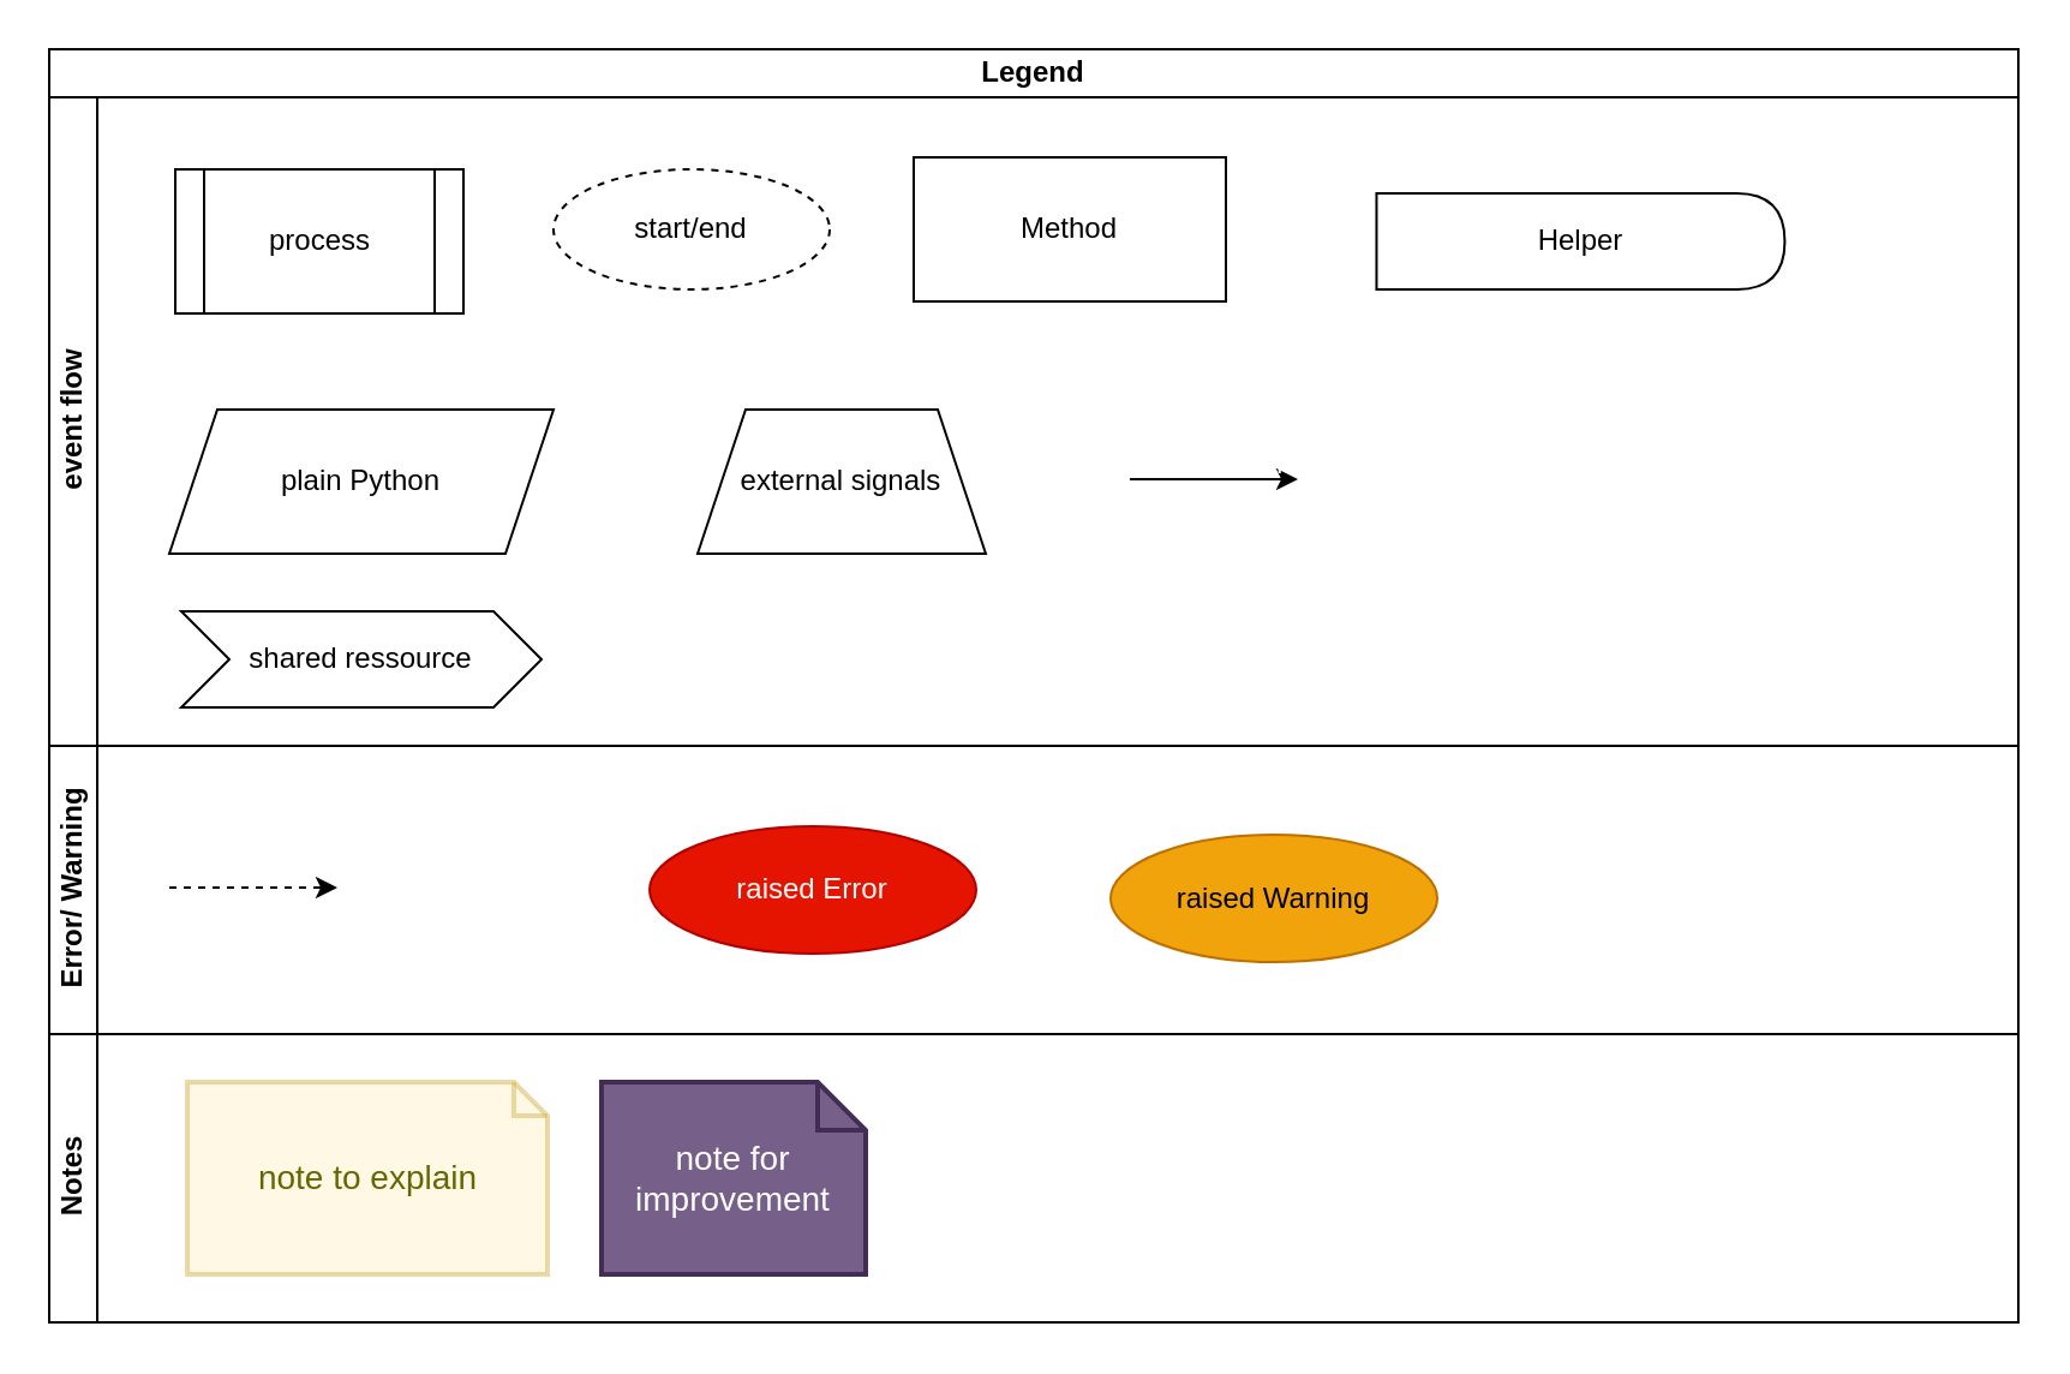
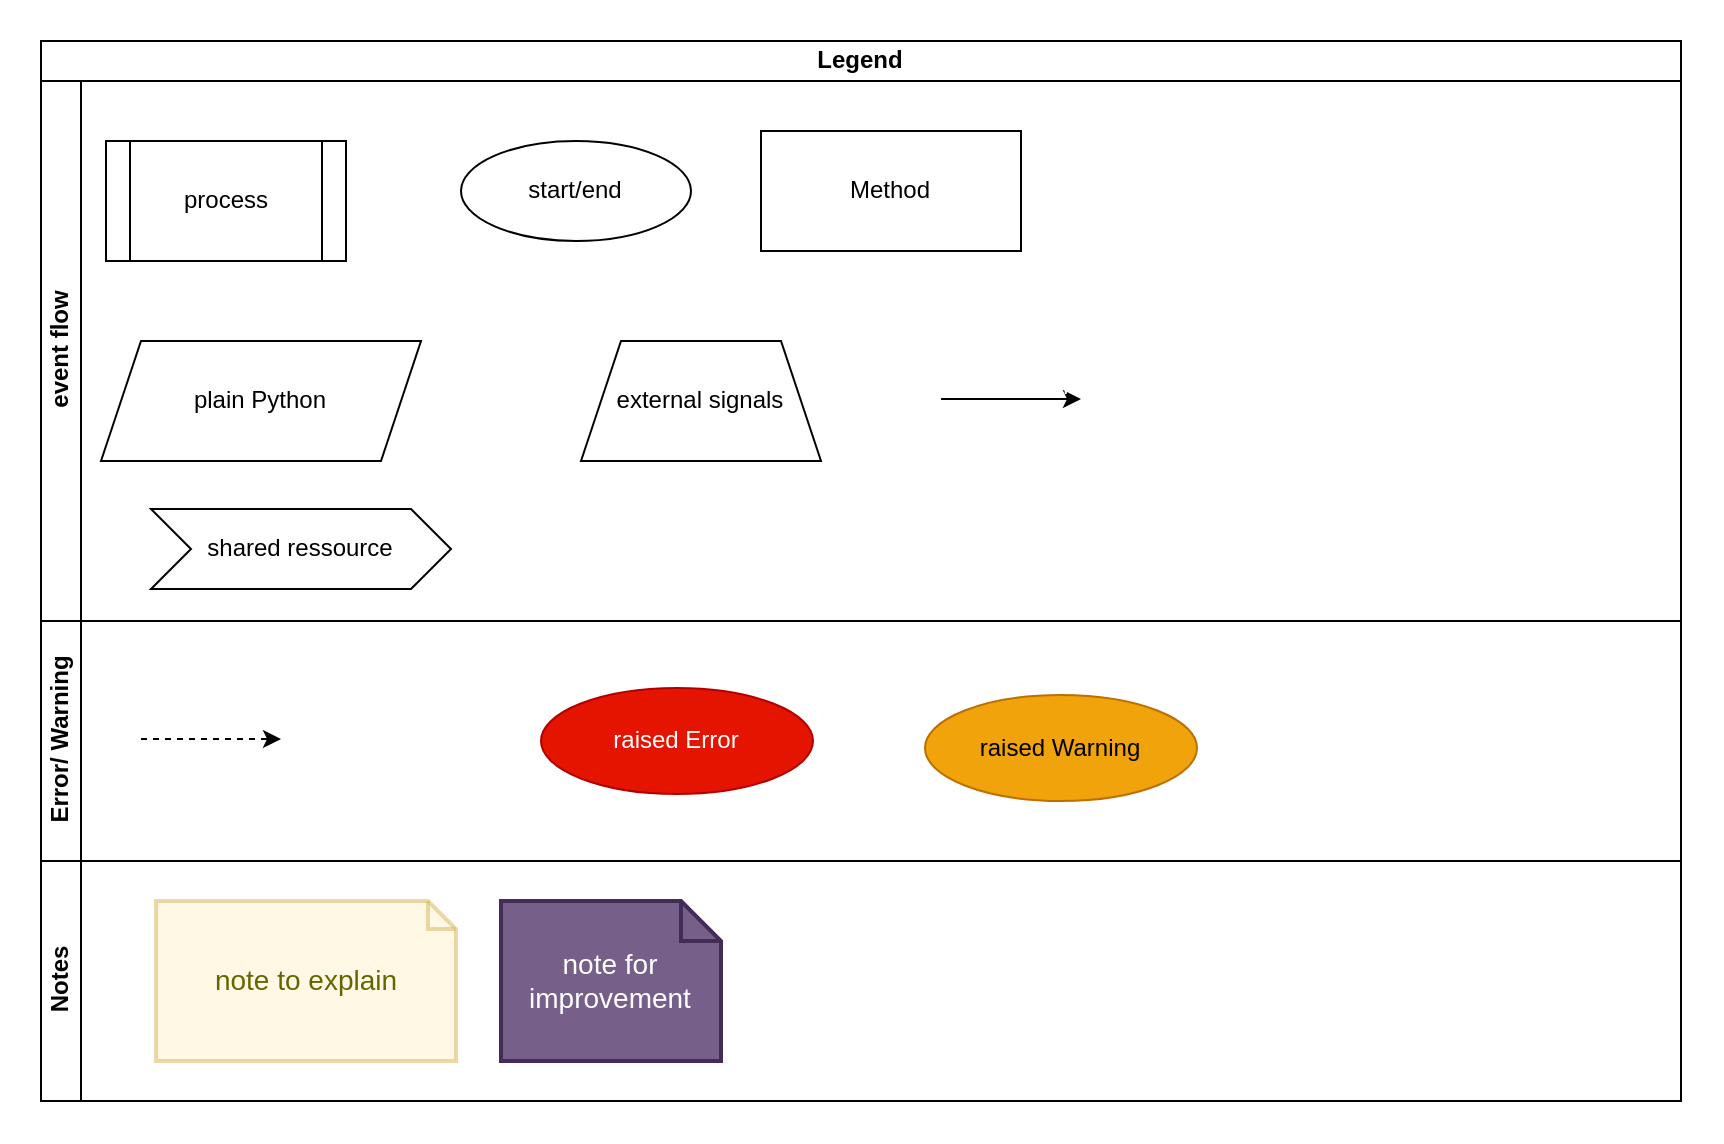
- <mxCell id="5" value="start/end" style="ellipse;whiteSpace=wrap;html=1;dashed=1;" parent="3" vertex="1"><mxGeometry x="210" y="30" width="115" height="50" as="geometry" /></mxCell>
+ <mxCell id="5" value="start/end" style="ellipse;whiteSpace=wrap;html=1;" parent="3" vertex="1"><mxGeometry x="210" y="30" width="115" height="50" as="geometry" /></mxCell>
- <mxCell id="4" value="process" style="shape=process;whiteSpace=wrap;html=1;backgroundOutline=1;" parent="3" vertex="1"><mxGeometry x="52.5" y="30" width="120" height="60" as="geometry" /></mxCell>
+ <mxCell id="4" value="process" style="shape=process;whiteSpace=wrap;html=1;backgroundOutline=1;" parent="3" vertex="1"><mxGeometry x="32.5" y="30" width="120" height="60" as="geometry" /></mxCell>
- <mxCell id="7" value="&lt;span style=&quot;font-family: Helvetica; font-size: 12px; font-style: normal; font-variant-ligatures: normal; font-variant-caps: normal; font-weight: 400; letter-spacing: normal; orphans: 2; text-align: center; text-indent: 0px; text-transform: none; widows: 2; word-spacing: 0px; -webkit-text-stroke-width: 0px; text-decoration-thickness: initial; text-decoration-style: initial; text-decoration-color: initial; float: none; display: inline !important;&quot;&gt;Helper&lt;/span&gt;" style="shape=delay;whiteSpace=wrap;html=1;rounded=0;" parent="3" vertex="1"><mxGeometry x="552.73" y="40" width="170" height="40" as="geometry" /></mxCell>
- <mxCell id="8" value="&lt;span style=&quot;font-family: Helvetica; font-size: 12px; font-style: normal; font-variant-ligatures: normal; font-variant-caps: normal; font-weight: 400; letter-spacing: normal; orphans: 2; text-align: center; text-indent: 0px; text-transform: none; widows: 2; word-spacing: 0px; -webkit-text-stroke-width: 0px; text-decoration-thickness: initial; text-decoration-style: initial; text-decoration-color: initial; float: none; background-color: rgb(255, 255, 255); display: inline !important;&quot;&gt;&lt;font color=&quot;#000000&quot;&gt;plain Python&lt;/font&gt;&lt;/span&gt;" style="shape=parallelogram;perimeter=parallelogramPerimeter;whiteSpace=wrap;html=1;fixedSize=1;" parent="3" vertex="1"><mxGeometry x="50" y="130" width="160" height="60" as="geometry" /></mxCell>
+ <mxCell id="8" value="&lt;span style=&quot;font-family: Helvetica; font-size: 12px; font-style: normal; font-variant-ligatures: normal; font-variant-caps: normal; font-weight: 400; letter-spacing: normal; orphans: 2; text-align: center; text-indent: 0px; text-transform: none; widows: 2; word-spacing: 0px; -webkit-text-stroke-width: 0px; text-decoration-thickness: initial; text-decoration-style: initial; text-decoration-color: initial; float: none; background-color: rgb(255, 255, 255); display: inline !important;&quot;&gt;&lt;font color=&quot;#000000&quot;&gt;plain Python&lt;/font&gt;&lt;/span&gt;" style="shape=parallelogram;perimeter=parallelogramPerimeter;whiteSpace=wrap;html=1;fixedSize=1;" parent="3" vertex="1"><mxGeometry x="30" y="130" width="160" height="60" as="geometry" /></mxCell>
